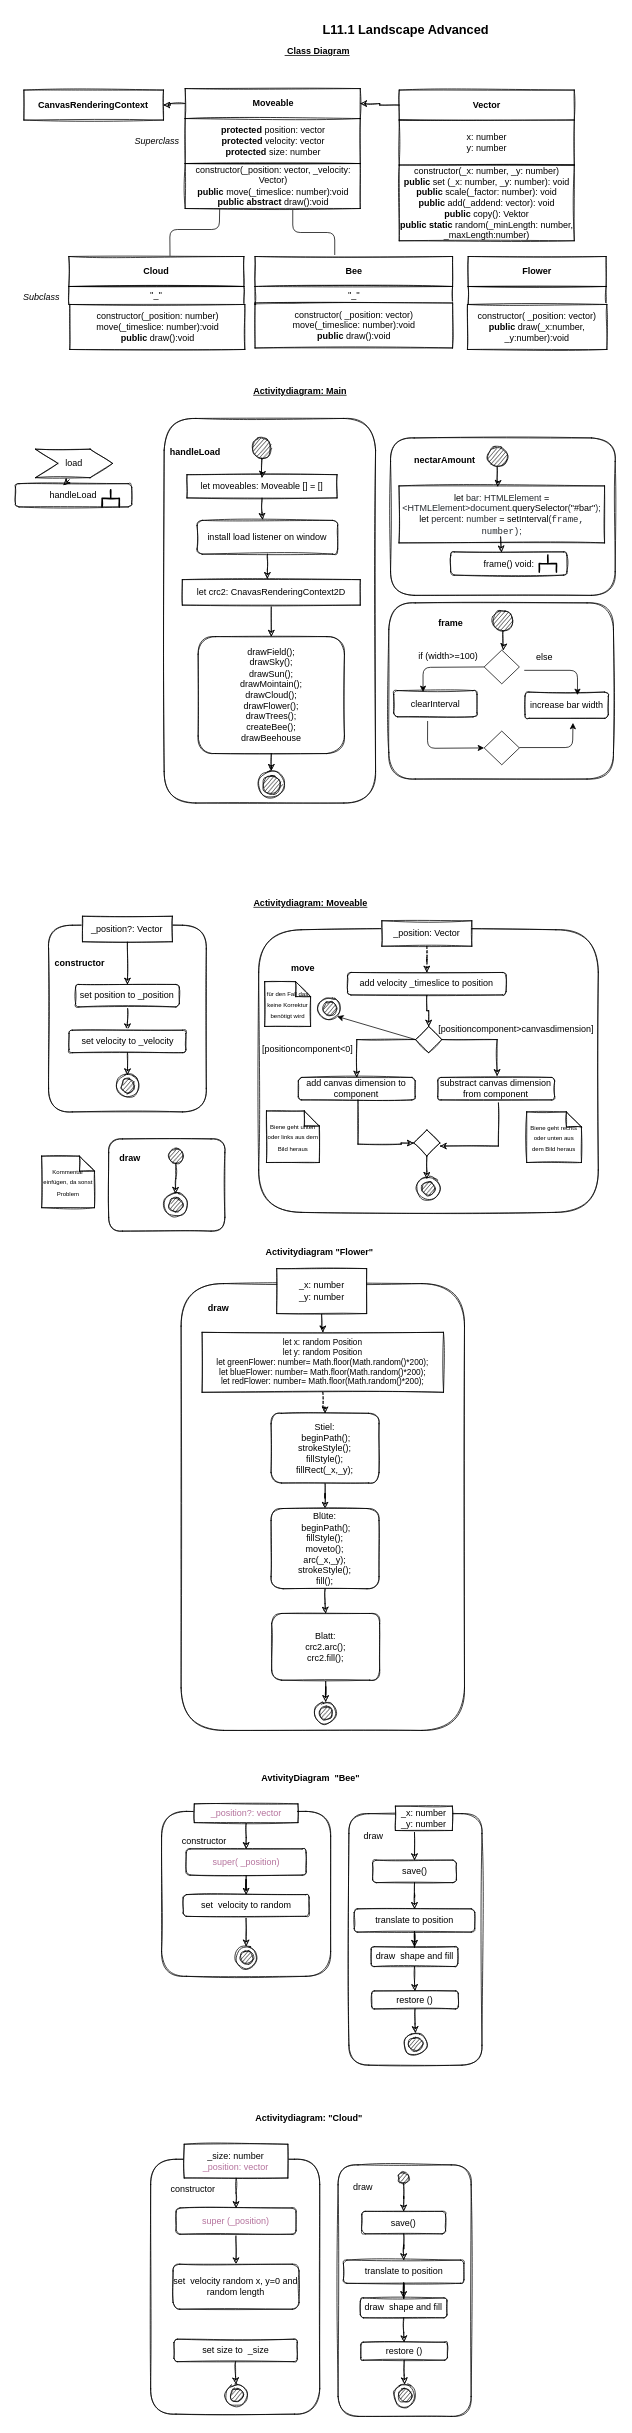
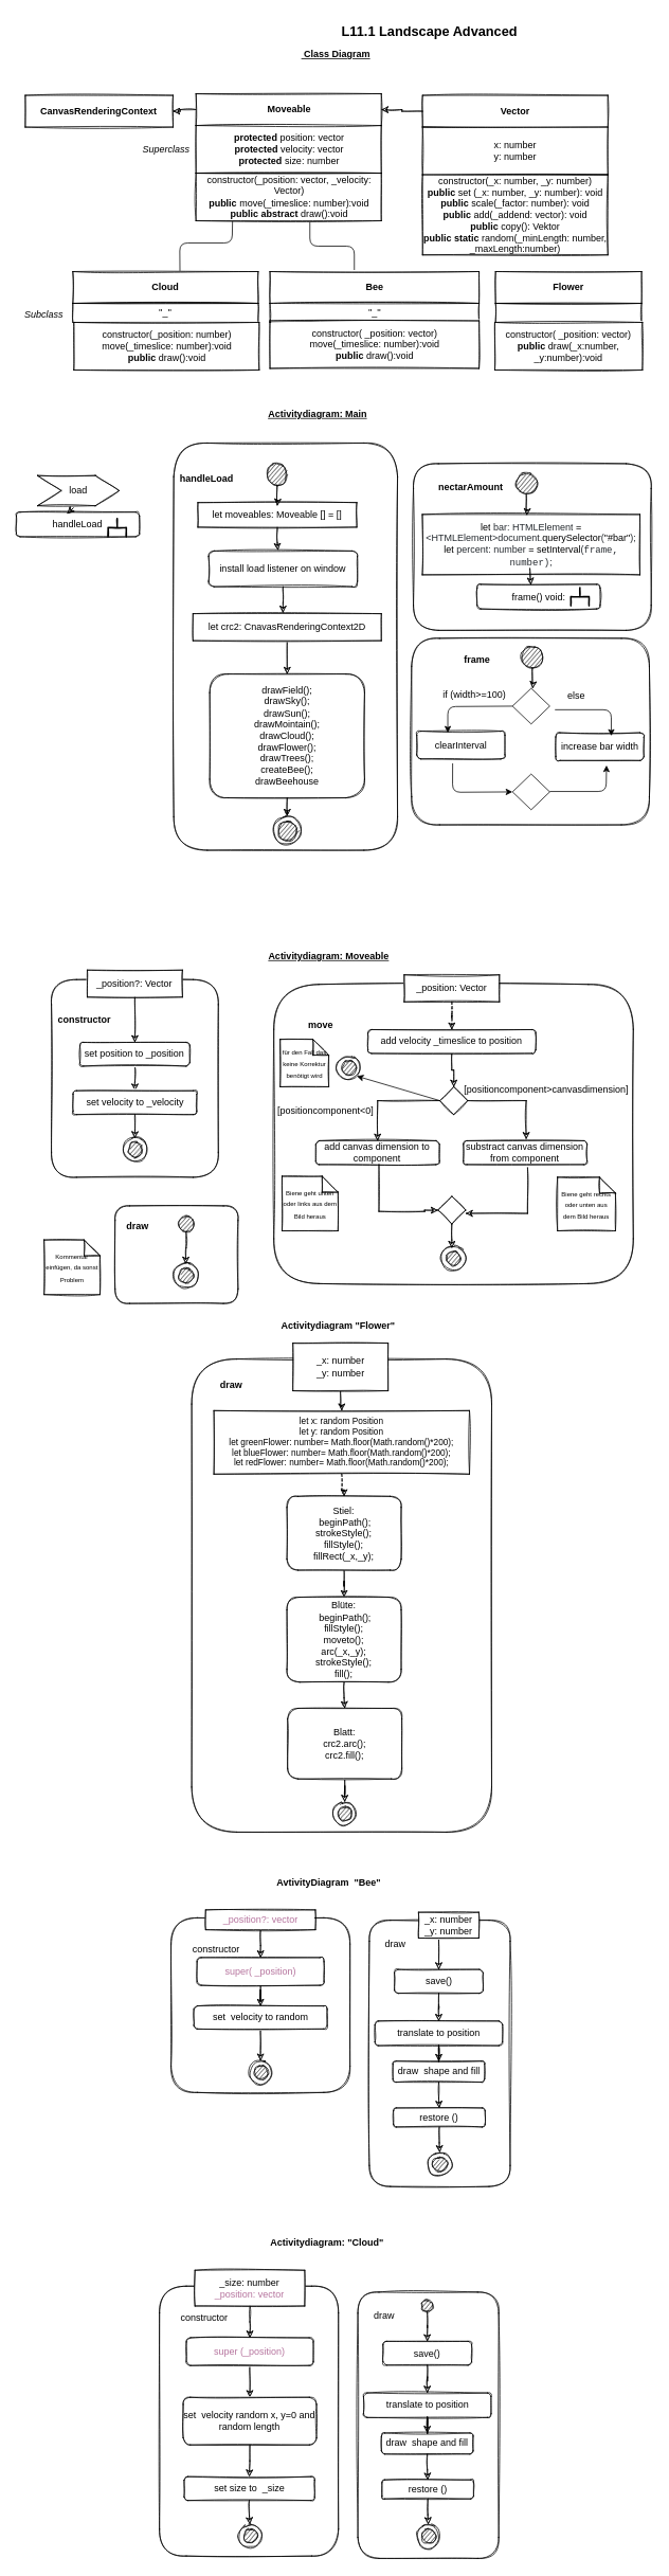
- <mxCell id="159" value="&lt;font style=&quot;font-size: 8px&quot;&gt;Kommentar einfügen, da sonst Problem&lt;/font&gt;" style="shape=note;size=20;whiteSpace=wrap;html=1;fillColor=none;sketch=1;" parent="1" vertex="1"><mxGeometry x="55.05" y="1535" width="70.5" height="68.75" as="geometry" /></mxCell>
+ <mxCell id="159" value="&lt;font style=&quot;font-size: 8px&quot;&gt;Kommentar einfügen, da sonst Problem&lt;/font&gt;" style="shape=note;size=20;whiteSpace=wrap;html=1;fillColor=none;sketch=1;" parent="1" vertex="1"><mxGeometry x="55.05" y="1555" width="70.5" height="68.75" as="geometry" /></mxCell>
+ <mxCell id="21" style="edgeStyle=orthogonalEdgeStyle;rounded=0;orthogonalLoop=1;jettySize=auto;html=1;sketch=1;" parent="1" source="22" target="24" edge="1"><mxGeometry relative="1" as="geometry" /></mxCell>
